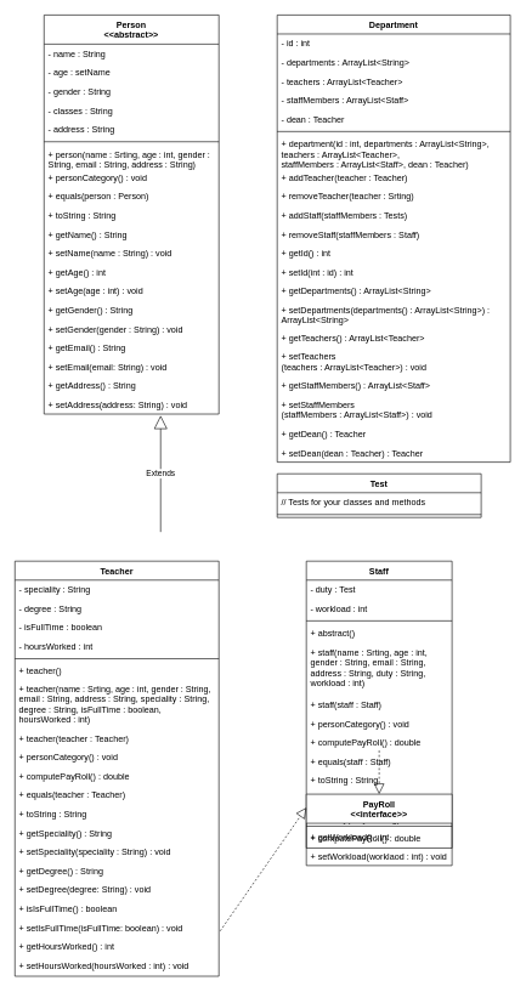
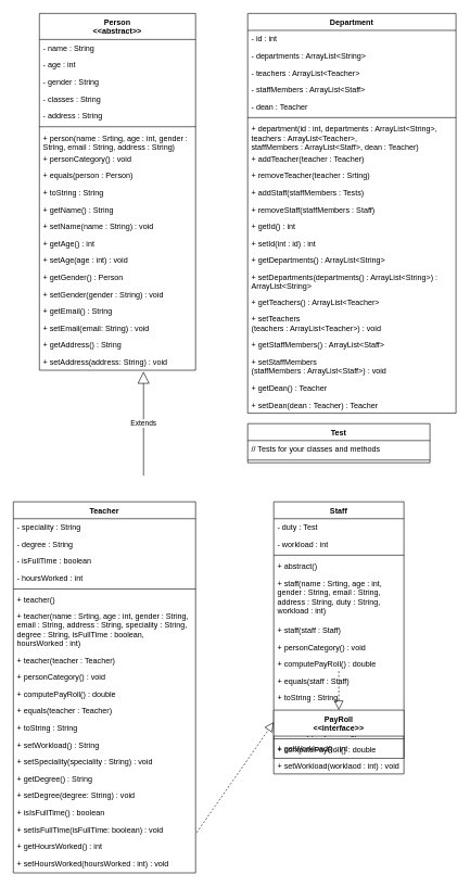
- <mxCell id="4" value="- age : setName" style="text;strokeColor=none;fillColor=none;align=left;verticalAlign=top;spacingLeft=4;spacingRight=4;overflow=hidden;rotatable=0;points=[[0,0.5],[1,0.5]];portConstraint=eastwest;" parent="2" vertex="1"><mxGeometry y="66" width="240" height="26" as="geometry" /></mxCell>
+ <mxCell id="4" value="- age : int" style="text;strokeColor=none;fillColor=none;align=left;verticalAlign=top;spacingLeft=4;spacingRight=4;overflow=hidden;rotatable=0;points=[[0,0.5],[1,0.5]];portConstraint=eastwest;" parent="2" vertex="1"><mxGeometry y="66" width="240" height="26" as="geometry" /></mxCell>
- <mxCell id="17" value="+ getGender() : String" style="text;strokeColor=none;fillColor=none;align=left;verticalAlign=top;spacingLeft=4;spacingRight=4;overflow=hidden;rotatable=0;points=[[0,0.5],[1,0.5]];portConstraint=eastwest;" parent="2" vertex="1"><mxGeometry y="392" width="240" height="26" as="geometry" /></mxCell>
+ <mxCell id="17" value="+ getGender() : Person" style="text;strokeColor=none;fillColor=none;align=left;verticalAlign=top;spacingLeft=4;spacingRight=4;overflow=hidden;rotatable=0;points=[[0,0.5],[1,0.5]];portConstraint=eastwest;" parent="2" vertex="1"><mxGeometry y="392" width="240" height="26" as="geometry" /></mxCell>
- <mxCell id="36" value="+ getSpeciality() : String" style="text;strokeColor=none;fillColor=none;align=left;verticalAlign=top;spacingLeft=4;spacingRight=4;overflow=hidden;rotatable=0;points=[[0,0.5],[1,0.5]];portConstraint=eastwest;" parent="23" vertex="1"><mxGeometry y="360" width="280" height="26" as="geometry" /></mxCell>
+ <mxCell id="36" value="+ setWorkload() : String" style="text;strokeColor=none;fillColor=none;align=left;verticalAlign=top;spacingLeft=4;spacingRight=4;overflow=hidden;rotatable=0;points=[[0,0.5],[1,0.5]];portConstraint=eastwest;" parent="23" vertex="1"><mxGeometry y="360" width="280" height="26" as="geometry" /></mxCell>
